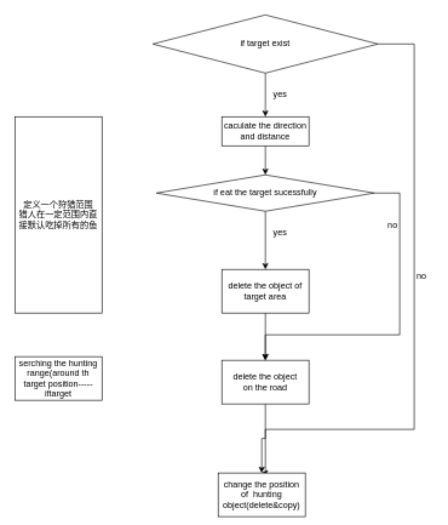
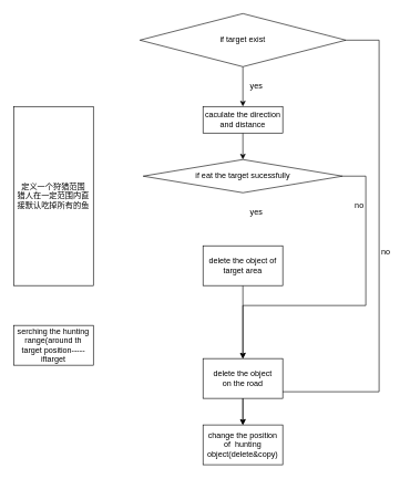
- <mxCell id="12" style="edgeStyle=orthogonalEdgeStyle;rounded=0;orthogonalLoop=1;jettySize=auto;html=1;entryX=0.5;entryY=0;entryDx=0;entryDy=0;" edge="1" parent="1" source="14" target="19"><mxGeometry relative="1" as="geometry"><mxPoint x="365" y="350" as="targetPoint" /></mxGeometry></mxCell>
- <mxCell id="6" value="delete the object&lt;br&gt;on the road" style="whiteSpace=wrap;html=1;" parent="1" vertex="1"><mxGeometry x="305" y="495" width="120" height="60" as="geometry" /></mxCell>
+ <mxCell id="6" value="delete the object&lt;br&gt;on the road" style="whiteSpace=wrap;html=1;" parent="1" vertex="1"><mxGeometry x="305" y="540" width="120" height="60" as="geometry" /></mxCell>
- <mxCell id="8" value="change the position of&amp;nbsp; hunting object(delete&amp;amp;copy)" style="whiteSpace=wrap;html=1;" parent="1" vertex="1"><mxGeometry x="300" y="650" width="120" height="60" as="geometry" /></mxCell>
+ <mxCell id="8" value="change the position of&amp;nbsp; hunting object(delete&amp;amp;copy)" style="whiteSpace=wrap;html=1;" parent="1" vertex="1"><mxGeometry x="305" y="640" width="120" height="60" as="geometry" /></mxCell>
